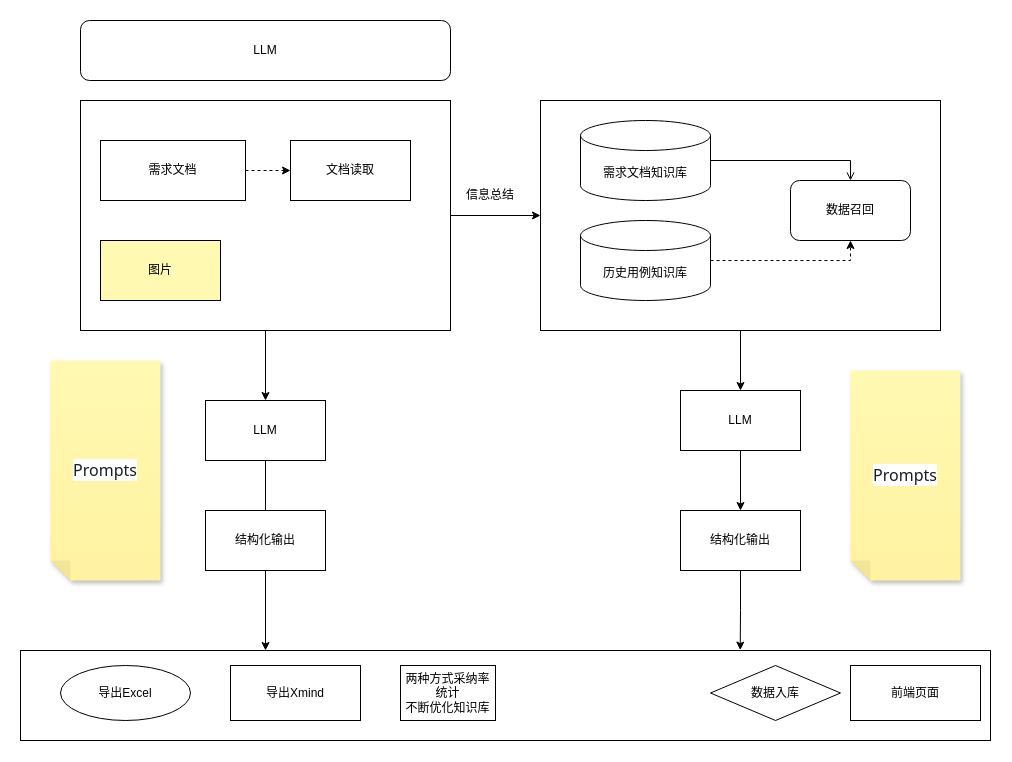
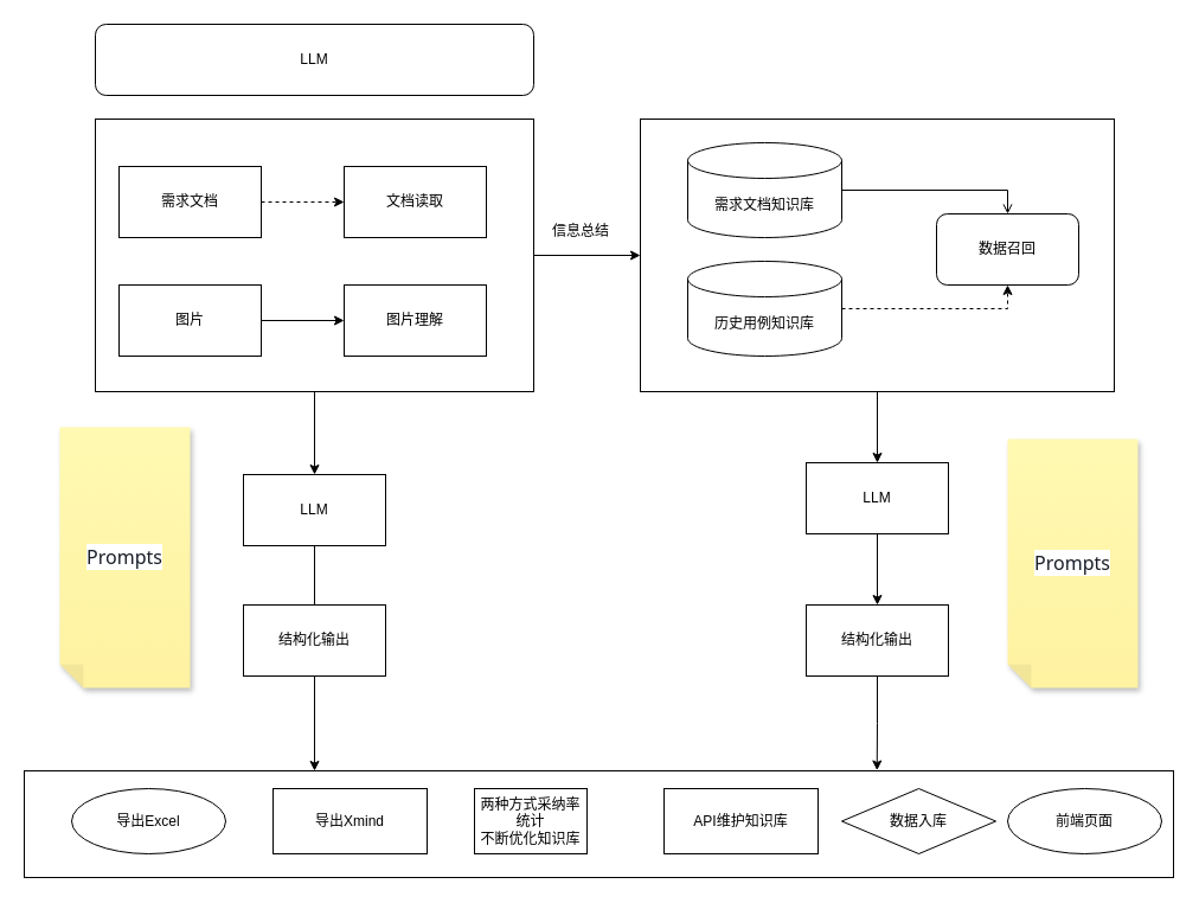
- <mxCell id="7" value="需求文档" style="rounded=0;whiteSpace=wrap;html=1;" vertex="1" parent="1"><mxGeometry x="100" y="140" width="145" height="60" as="geometry" /></mxCell>
+ <mxCell id="7" value="需求文档" style="rounded=0;whiteSpace=wrap;html=1;" vertex="1" parent="1"><mxGeometry x="100" y="140" width="120" height="60" as="geometry" /></mxCell>
- <mxCell id="9" value="图片" style="rounded=0;whiteSpace=wrap;html=1;fillColor=#fff9b2;" vertex="1" parent="1"><mxGeometry x="100" y="240" width="120" height="60" as="geometry" /></mxCell>
+ <mxCell id="9" value="图片" style="rounded=0;whiteSpace=wrap;html=1;" vertex="1" parent="1"><mxGeometry x="100" y="240" width="120" height="60" as="geometry" /></mxCell>
+ <mxCell id="8" style="edgeStyle=orthogonalEdgeStyle;rounded=0;orthogonalLoop=1;jettySize=auto;html=1;entryX=0;entryY=0.5;entryDx=0;entryDy=0;" edge="1" parent="1" source="9" target="10"><mxGeometry relative="1" as="geometry" /></mxCell>
+ <mxCell id="10" value="图片理解" style="rounded=0;whiteSpace=wrap;html=1;" vertex="1" parent="1"><mxGeometry x="290" y="240" width="120" height="60" as="geometry" /></mxCell>
+ <mxCell id="33" value="API维护知识库" style="rounded=0;whiteSpace=wrap;html=1;" vertex="1" parent="1"><mxGeometry x="560" y="665" width="130" height="55" as="geometry" /></mxCell>
- <mxCell id="35" value="前端页面" style="rounded=0;whiteSpace=wrap;html=1;" vertex="1" parent="1"><mxGeometry x="850" y="665" width="130" height="55" as="geometry" /></mxCell>
+ <mxCell id="35" value="前端页面" style="ellipse;whiteSpace=wrap;html=1;" vertex="1" parent="1"><mxGeometry x="850" y="665" width="130" height="55" as="geometry" /></mxCell>
